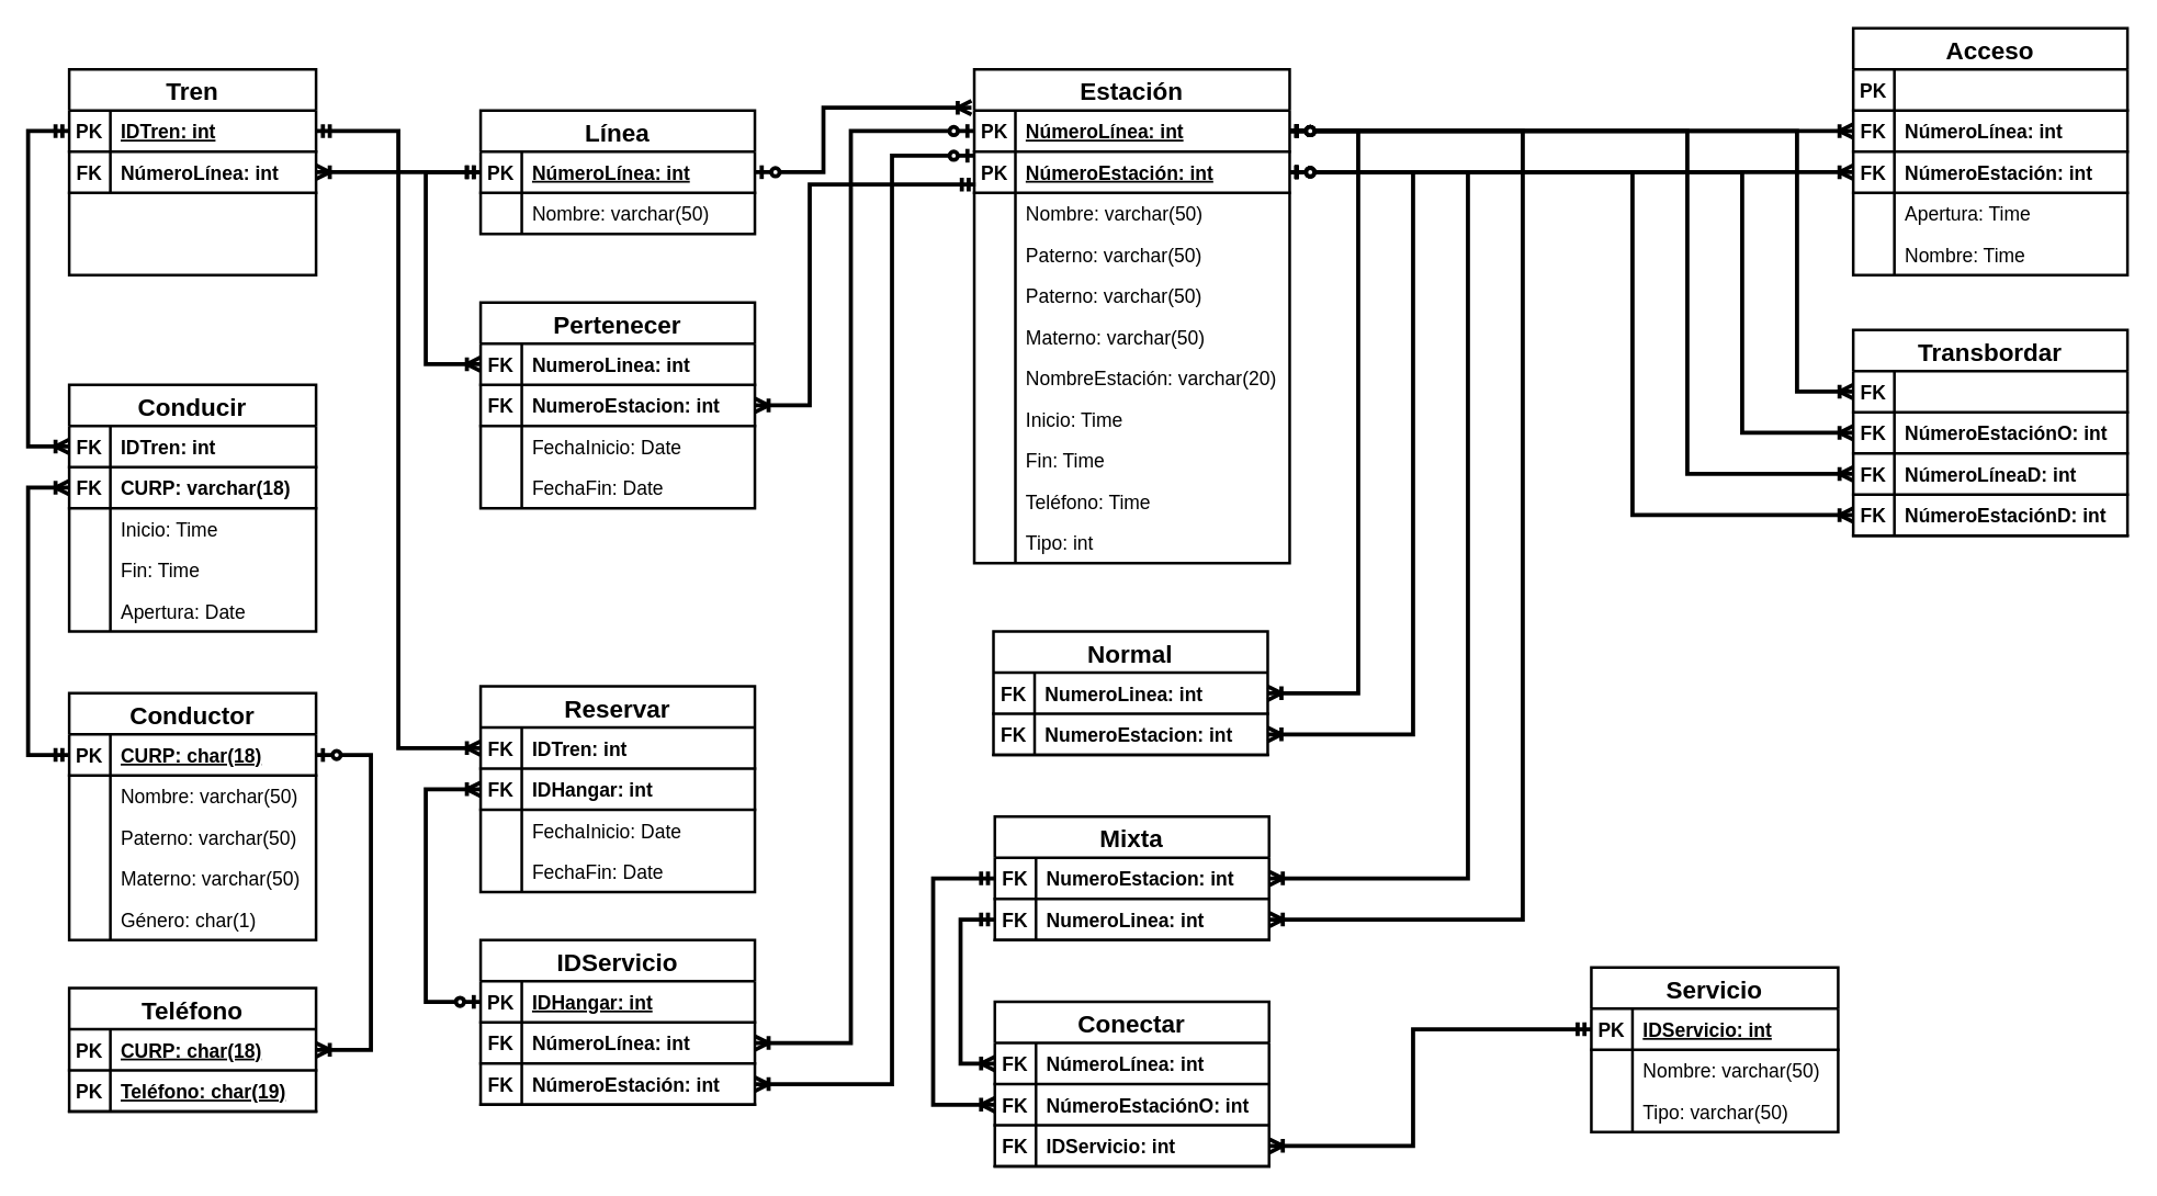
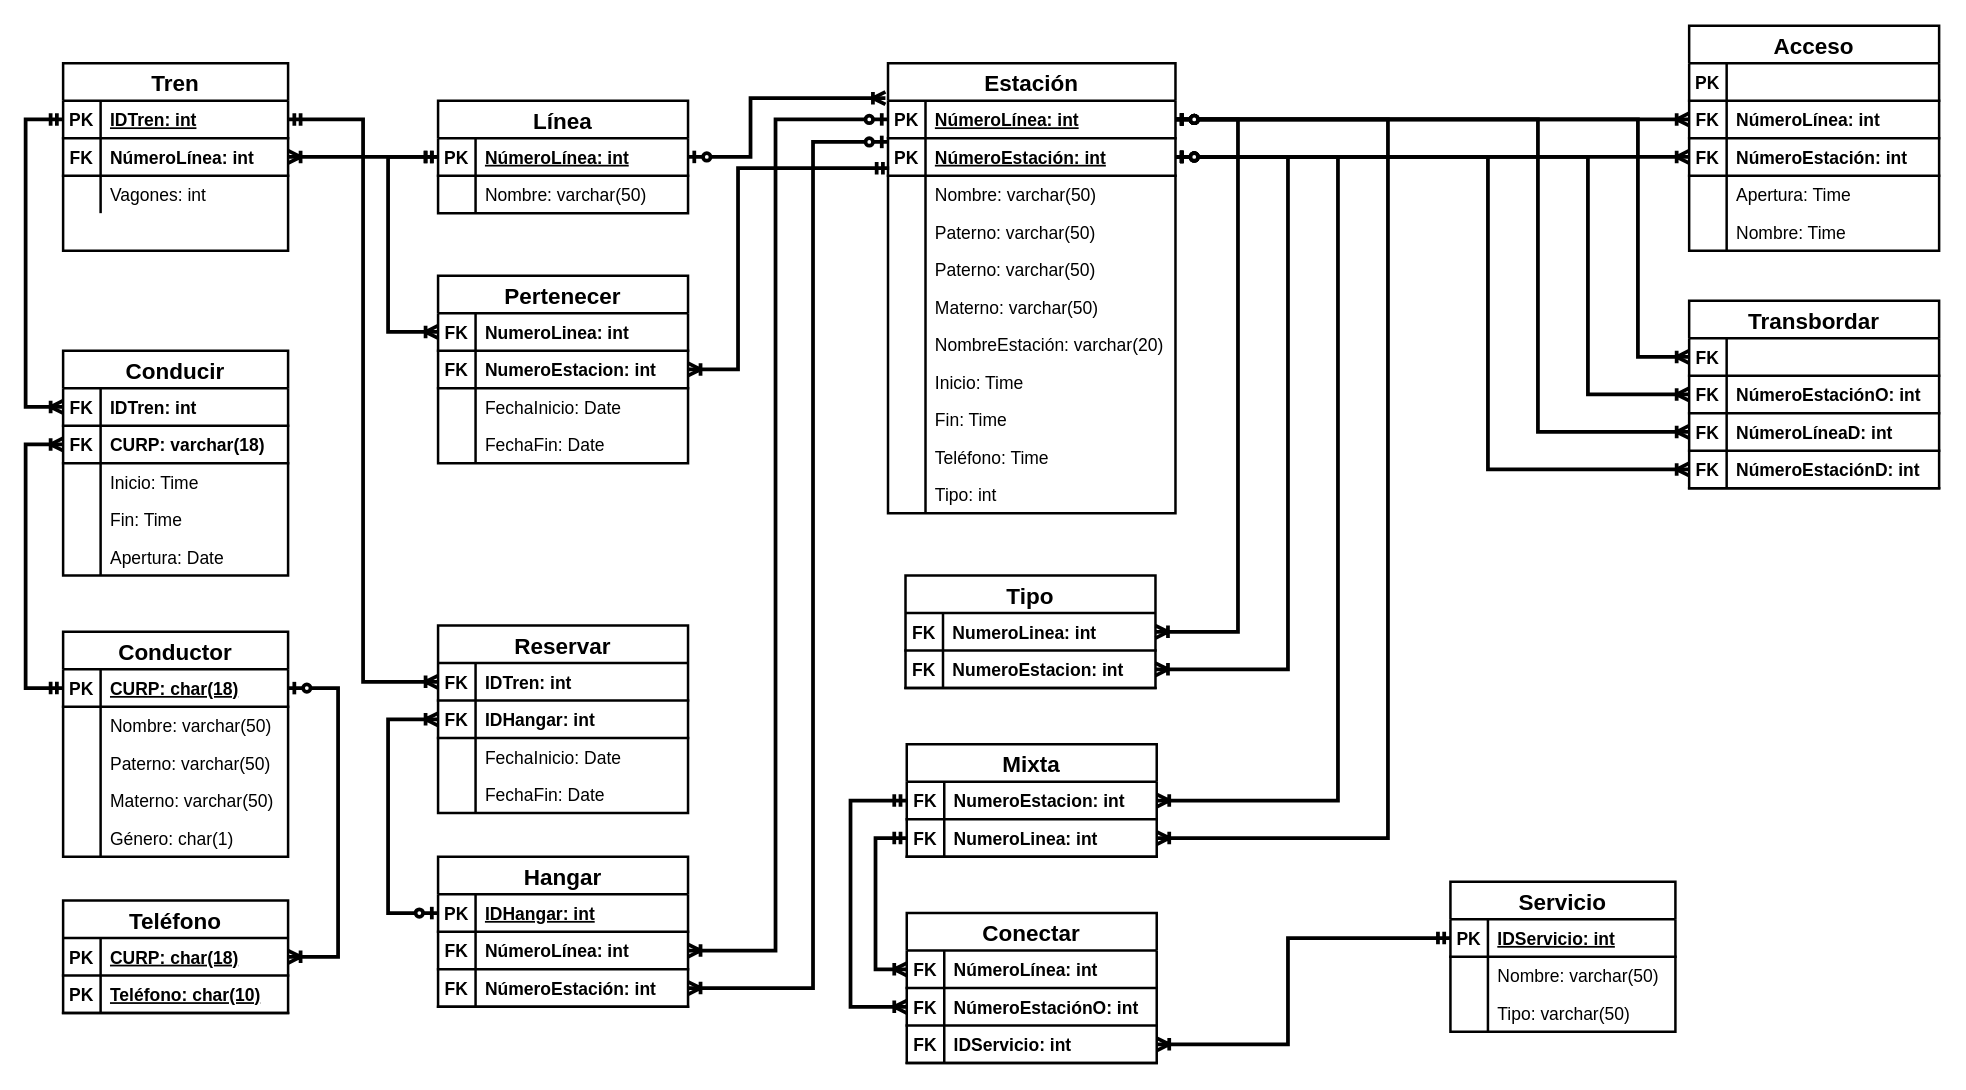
+ <mxCell id="18" value="Vagones: int" style="shape=partialRectangle;connectable=0;fillColor=none;top=0;left=0;bottom=0;right=0;align=left;spacingLeft=6;overflow=hidden;fontSize=14;" parent="16" vertex="1"><mxGeometry x="30" width="150" height="30" as="geometry"><mxRectangle width="150" height="30" as="alternateBounds" /></mxGeometry></mxCell>
- <mxCell id="195" value="Normal" style="shape=table;startSize=30;container=1;collapsible=1;childLayout=tableLayout;fixedRows=1;rowLines=0;fontStyle=1;align=center;resizeLast=1;fontSize=18;strokeWidth=2;" parent="1" vertex="1"><mxGeometry x="724" y="460" width="200" height="90" as="geometry" /></mxCell>
+ <mxCell id="195" value="Tipo" style="shape=table;startSize=30;container=1;collapsible=1;childLayout=tableLayout;fixedRows=1;rowLines=0;fontStyle=1;align=center;resizeLast=1;fontSize=18;strokeWidth=2;" parent="1" vertex="1"><mxGeometry x="724" y="460" width="200" height="90" as="geometry" /></mxCell>
- <mxCell id="44" value="IDServicio" style="shape=table;startSize=30;container=1;collapsible=1;childLayout=tableLayout;fixedRows=1;rowLines=0;fontStyle=1;align=center;resizeLast=1;fontSize=18;strokeWidth=2;" parent="1" vertex="1"><mxGeometry x="350" y="685" width="200" height="120" as="geometry" /></mxCell>
+ <mxCell id="44" value="Hangar" style="shape=table;startSize=30;container=1;collapsible=1;childLayout=tableLayout;fixedRows=1;rowLines=0;fontStyle=1;align=center;resizeLast=1;fontSize=18;strokeWidth=2;" parent="1" vertex="1"><mxGeometry x="350" y="685" width="200" height="120" as="geometry" /></mxCell>
- <mxCell id="43" value="Teléfono: char(19)" style="shape=partialRectangle;connectable=0;fillColor=none;top=0;left=0;bottom=0;right=0;align=left;spacingLeft=6;fontStyle=5;overflow=hidden;fontSize=14;strokeWidth=2;" parent="41" vertex="1"><mxGeometry x="30" width="150" height="30" as="geometry"><mxRectangle width="150" height="30" as="alternateBounds" /></mxGeometry></mxCell>
+ <mxCell id="43" value="Teléfono: char(10)" style="shape=partialRectangle;connectable=0;fillColor=none;top=0;left=0;bottom=0;right=0;align=left;spacingLeft=6;fontStyle=5;overflow=hidden;fontSize=14;strokeWidth=2;" parent="41" vertex="1"><mxGeometry x="30" width="150" height="30" as="geometry"><mxRectangle width="150" height="30" as="alternateBounds" /></mxGeometry></mxCell>
